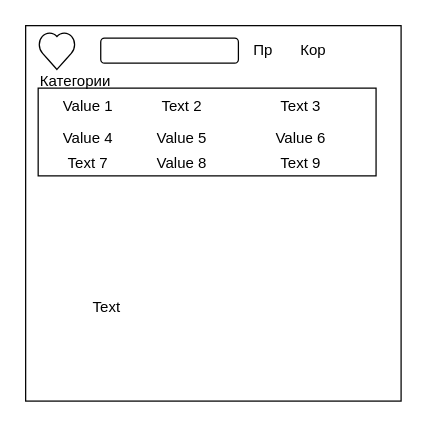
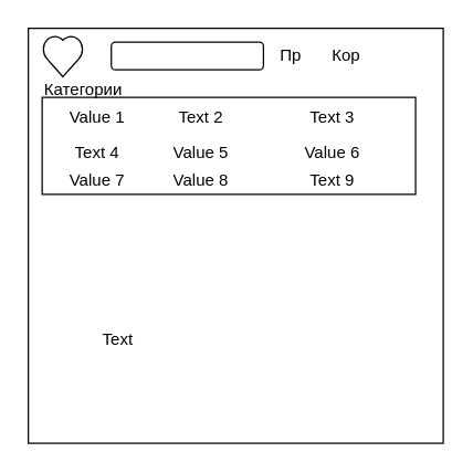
- <mxCell id="11" value="Value 4" style="shape=partialRectangle;html=1;whiteSpace=wrap;connectable=0;fillColor=none;top=0;left=0;bottom=0;right=0;overflow=hidden;fontSize=12;strokeColor=inherit;" vertex="1" parent="10"><mxGeometry width="80" height="20" as="geometry"><mxRectangle width="80" height="20" as="alternateBounds" /></mxGeometry></mxCell>
+ <mxCell id="11" value="Text 4" style="shape=partialRectangle;html=1;whiteSpace=wrap;connectable=0;fillColor=none;top=0;left=0;bottom=0;right=0;overflow=hidden;fontSize=12;strokeColor=inherit;" vertex="1" parent="10"><mxGeometry width="80" height="20" as="geometry"><mxRectangle width="80" height="20" as="alternateBounds" /></mxGeometry></mxCell>
- <mxCell id="15" value="Text 7" style="shape=partialRectangle;html=1;whiteSpace=wrap;connectable=0;fillColor=none;top=0;left=0;bottom=0;right=0;overflow=hidden;fontSize=12;strokeColor=inherit;" vertex="1" parent="14"><mxGeometry width="80" height="20" as="geometry"><mxRectangle width="80" height="20" as="alternateBounds" /></mxGeometry></mxCell>
+ <mxCell id="15" value="Value 7" style="shape=partialRectangle;html=1;whiteSpace=wrap;connectable=0;fillColor=none;top=0;left=0;bottom=0;right=0;overflow=hidden;fontSize=12;strokeColor=inherit;" vertex="1" parent="14"><mxGeometry width="80" height="20" as="geometry"><mxRectangle width="80" height="20" as="alternateBounds" /></mxGeometry></mxCell>
